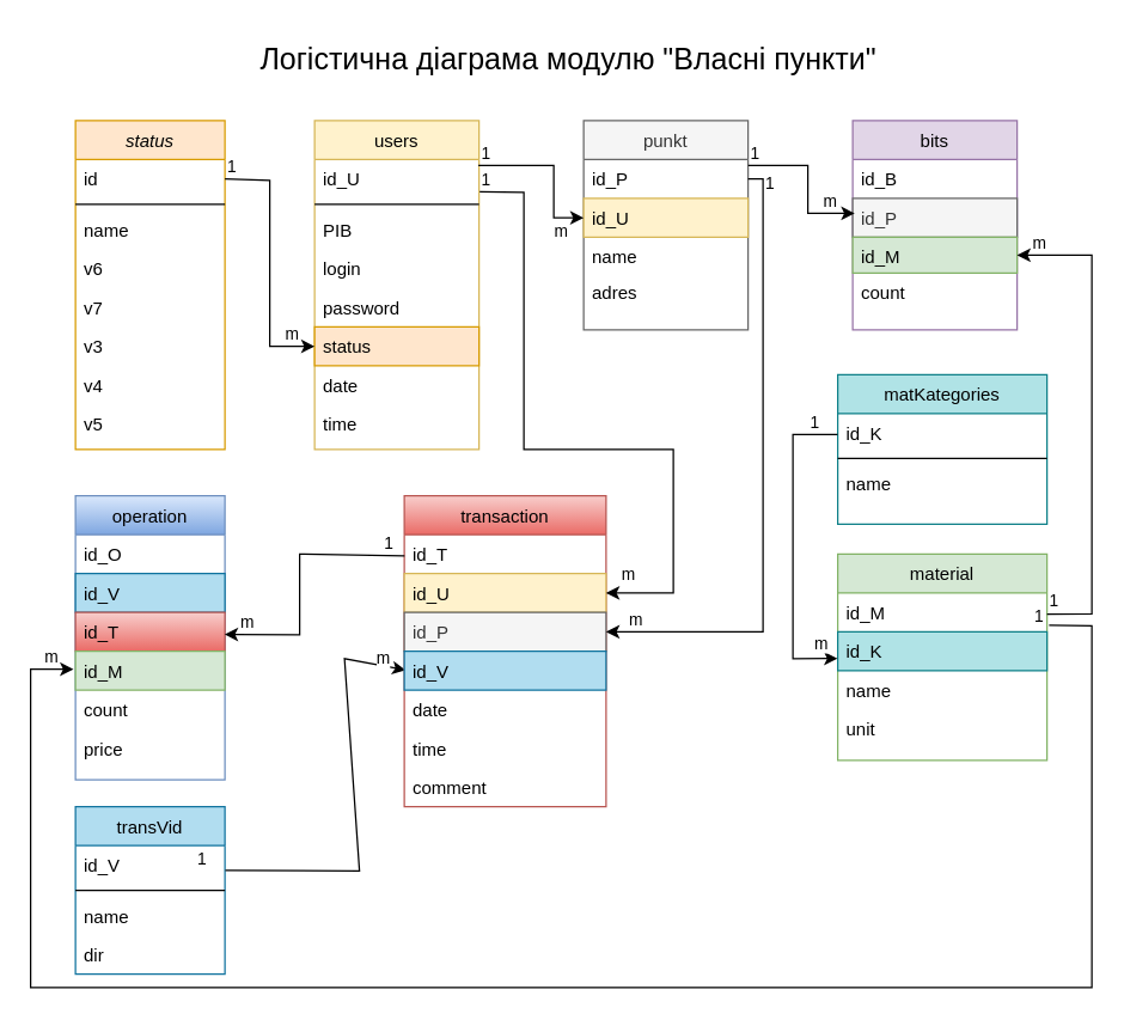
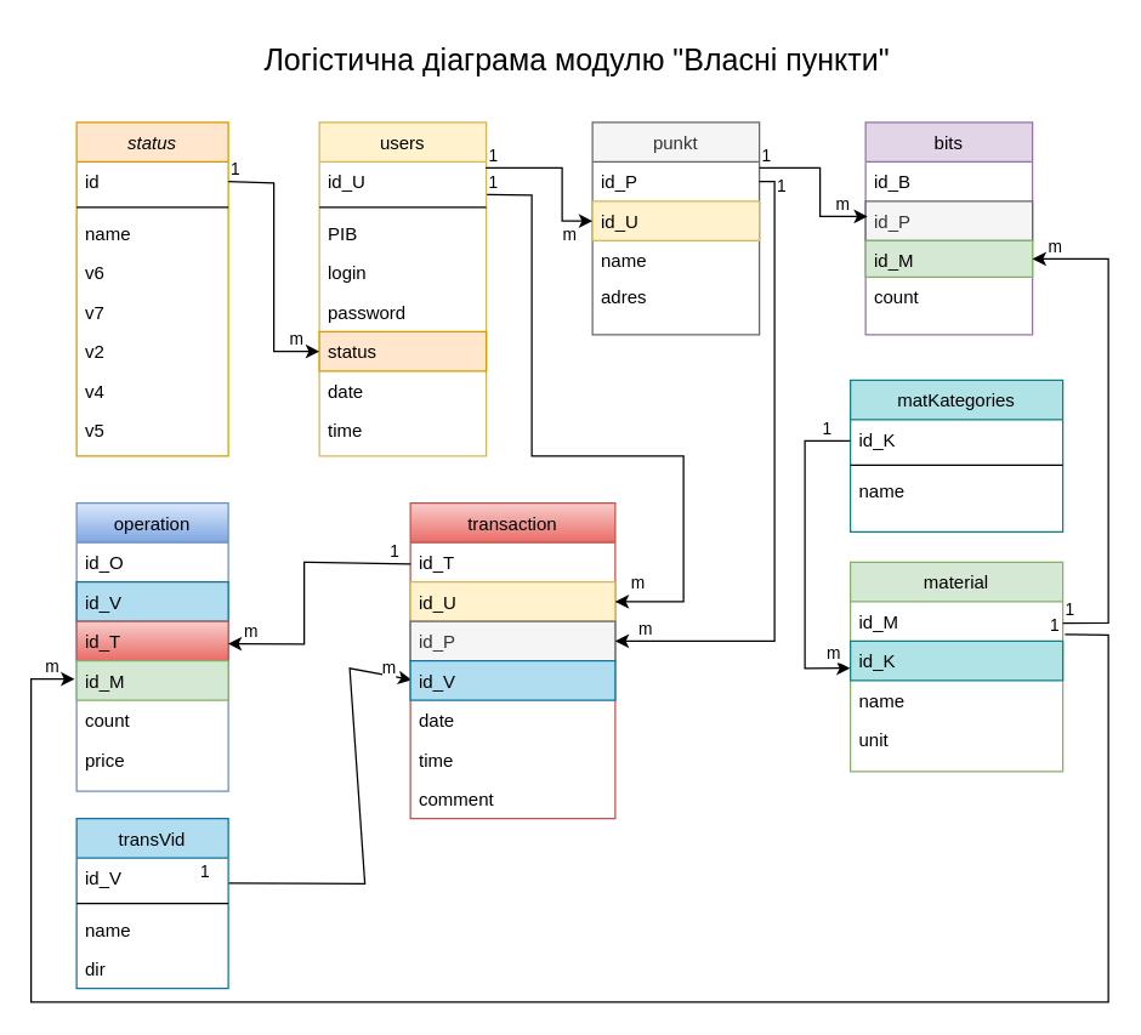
- <mxCell id="8" value="v3" style="text;align=left;verticalAlign=top;spacingLeft=4;spacingRight=4;overflow=hidden;rotatable=0;points=[[0,0.5],[1,0.5]];portConstraint=eastwest;rounded=0;shadow=0;html=0;" parent="2" vertex="1"><mxGeometry y="138" width="100" height="26" as="geometry" /></mxCell>
+ <mxCell id="8" value="v2" style="text;align=left;verticalAlign=top;spacingLeft=4;spacingRight=4;overflow=hidden;rotatable=0;points=[[0,0.5],[1,0.5]];portConstraint=eastwest;rounded=0;shadow=0;html=0;" parent="2" vertex="1"><mxGeometry y="138" width="100" height="26" as="geometry" /></mxCell>
